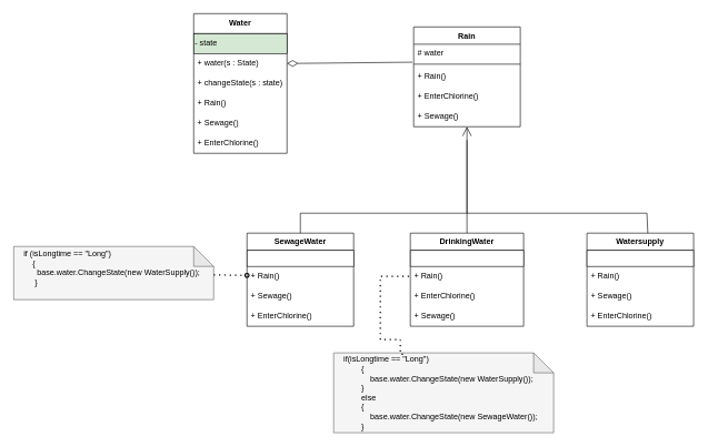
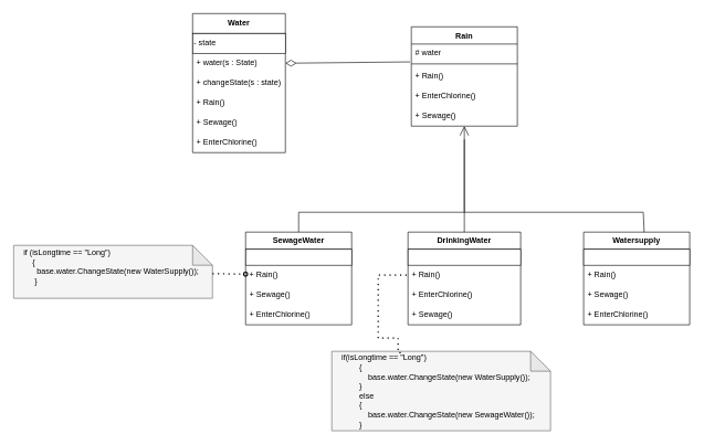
- <mxCell id="9" value="- state" style="rounded=0;whiteSpace=wrap;html=1;align=left;fillColor=#d5e8d4;" parent="8" vertex="1"><mxGeometry y="30" width="140" height="30" as="geometry" /></mxCell>
+ <mxCell id="9" value="- state" style="rounded=0;whiteSpace=wrap;html=1;align=left;" parent="8" vertex="1"><mxGeometry y="30" width="140" height="30" as="geometry" /></mxCell>
